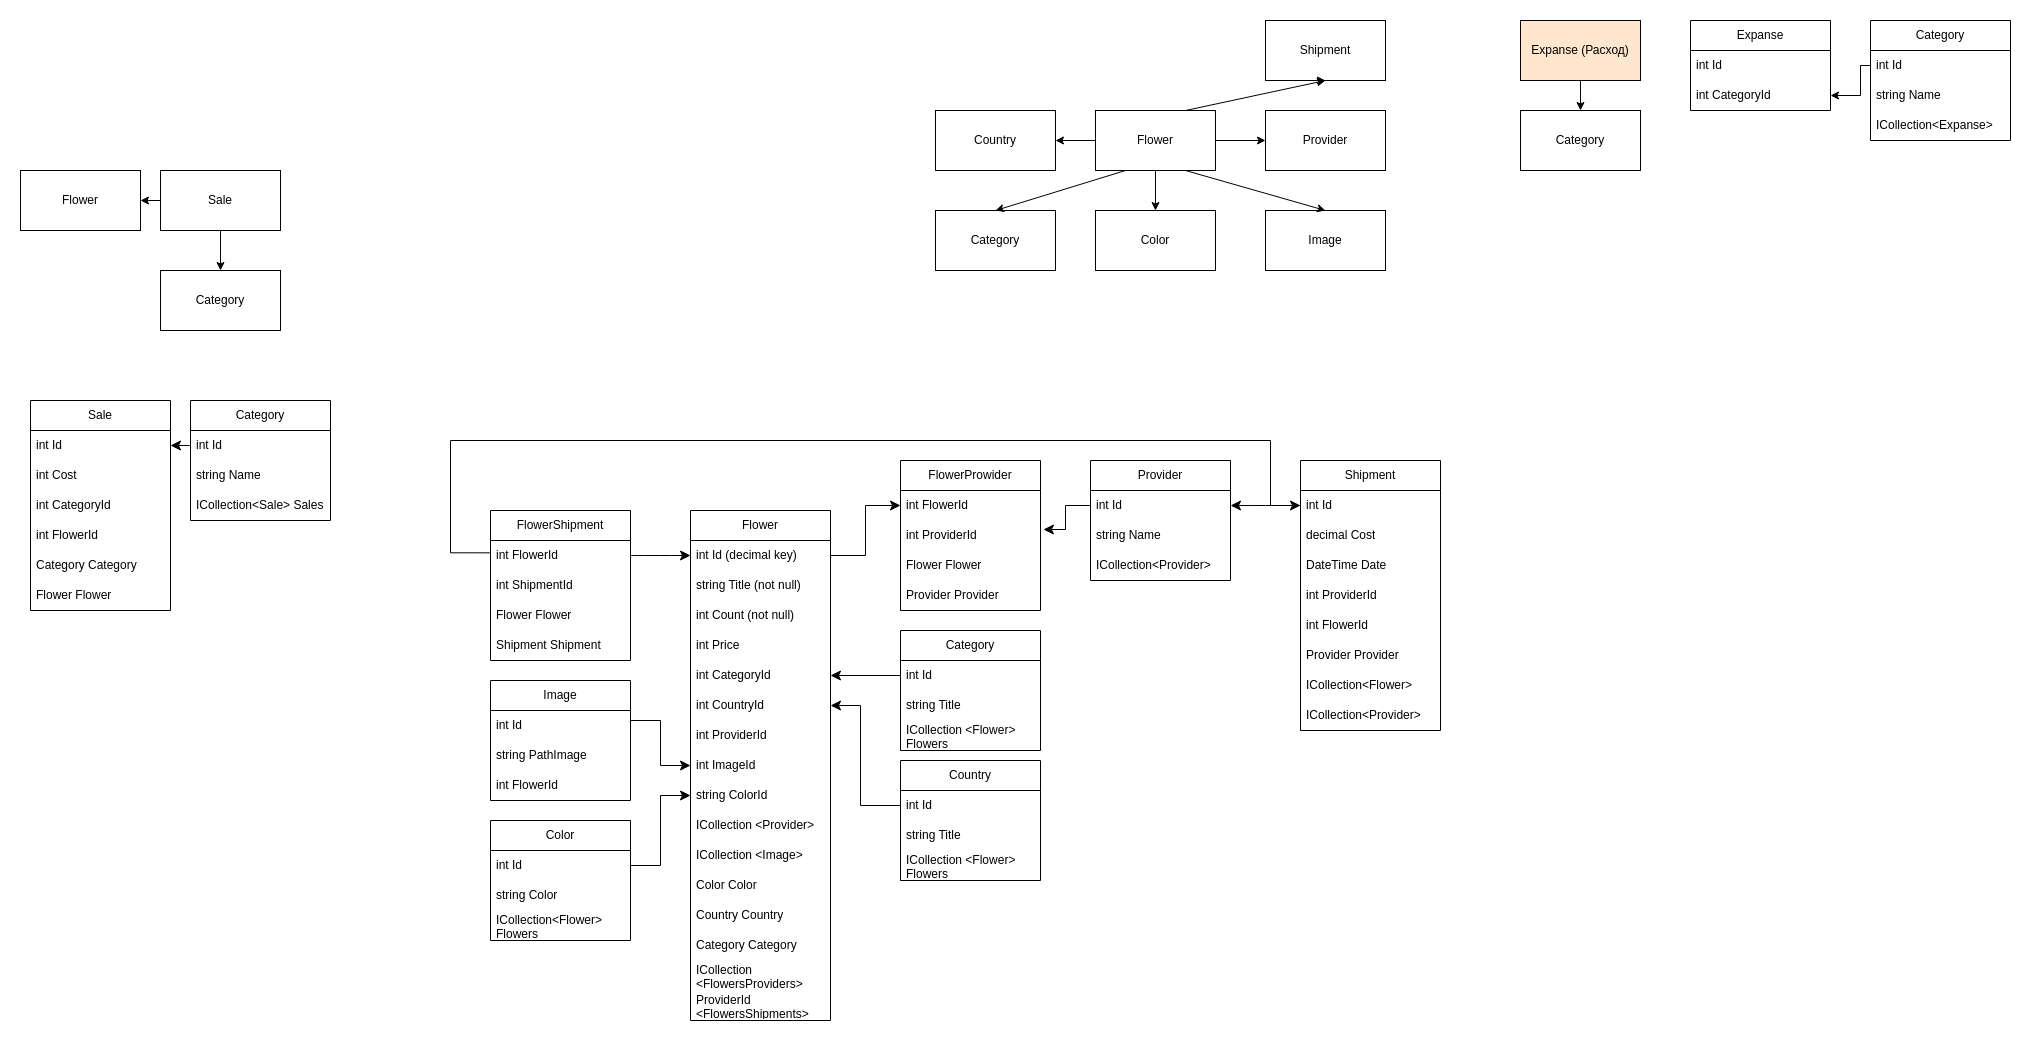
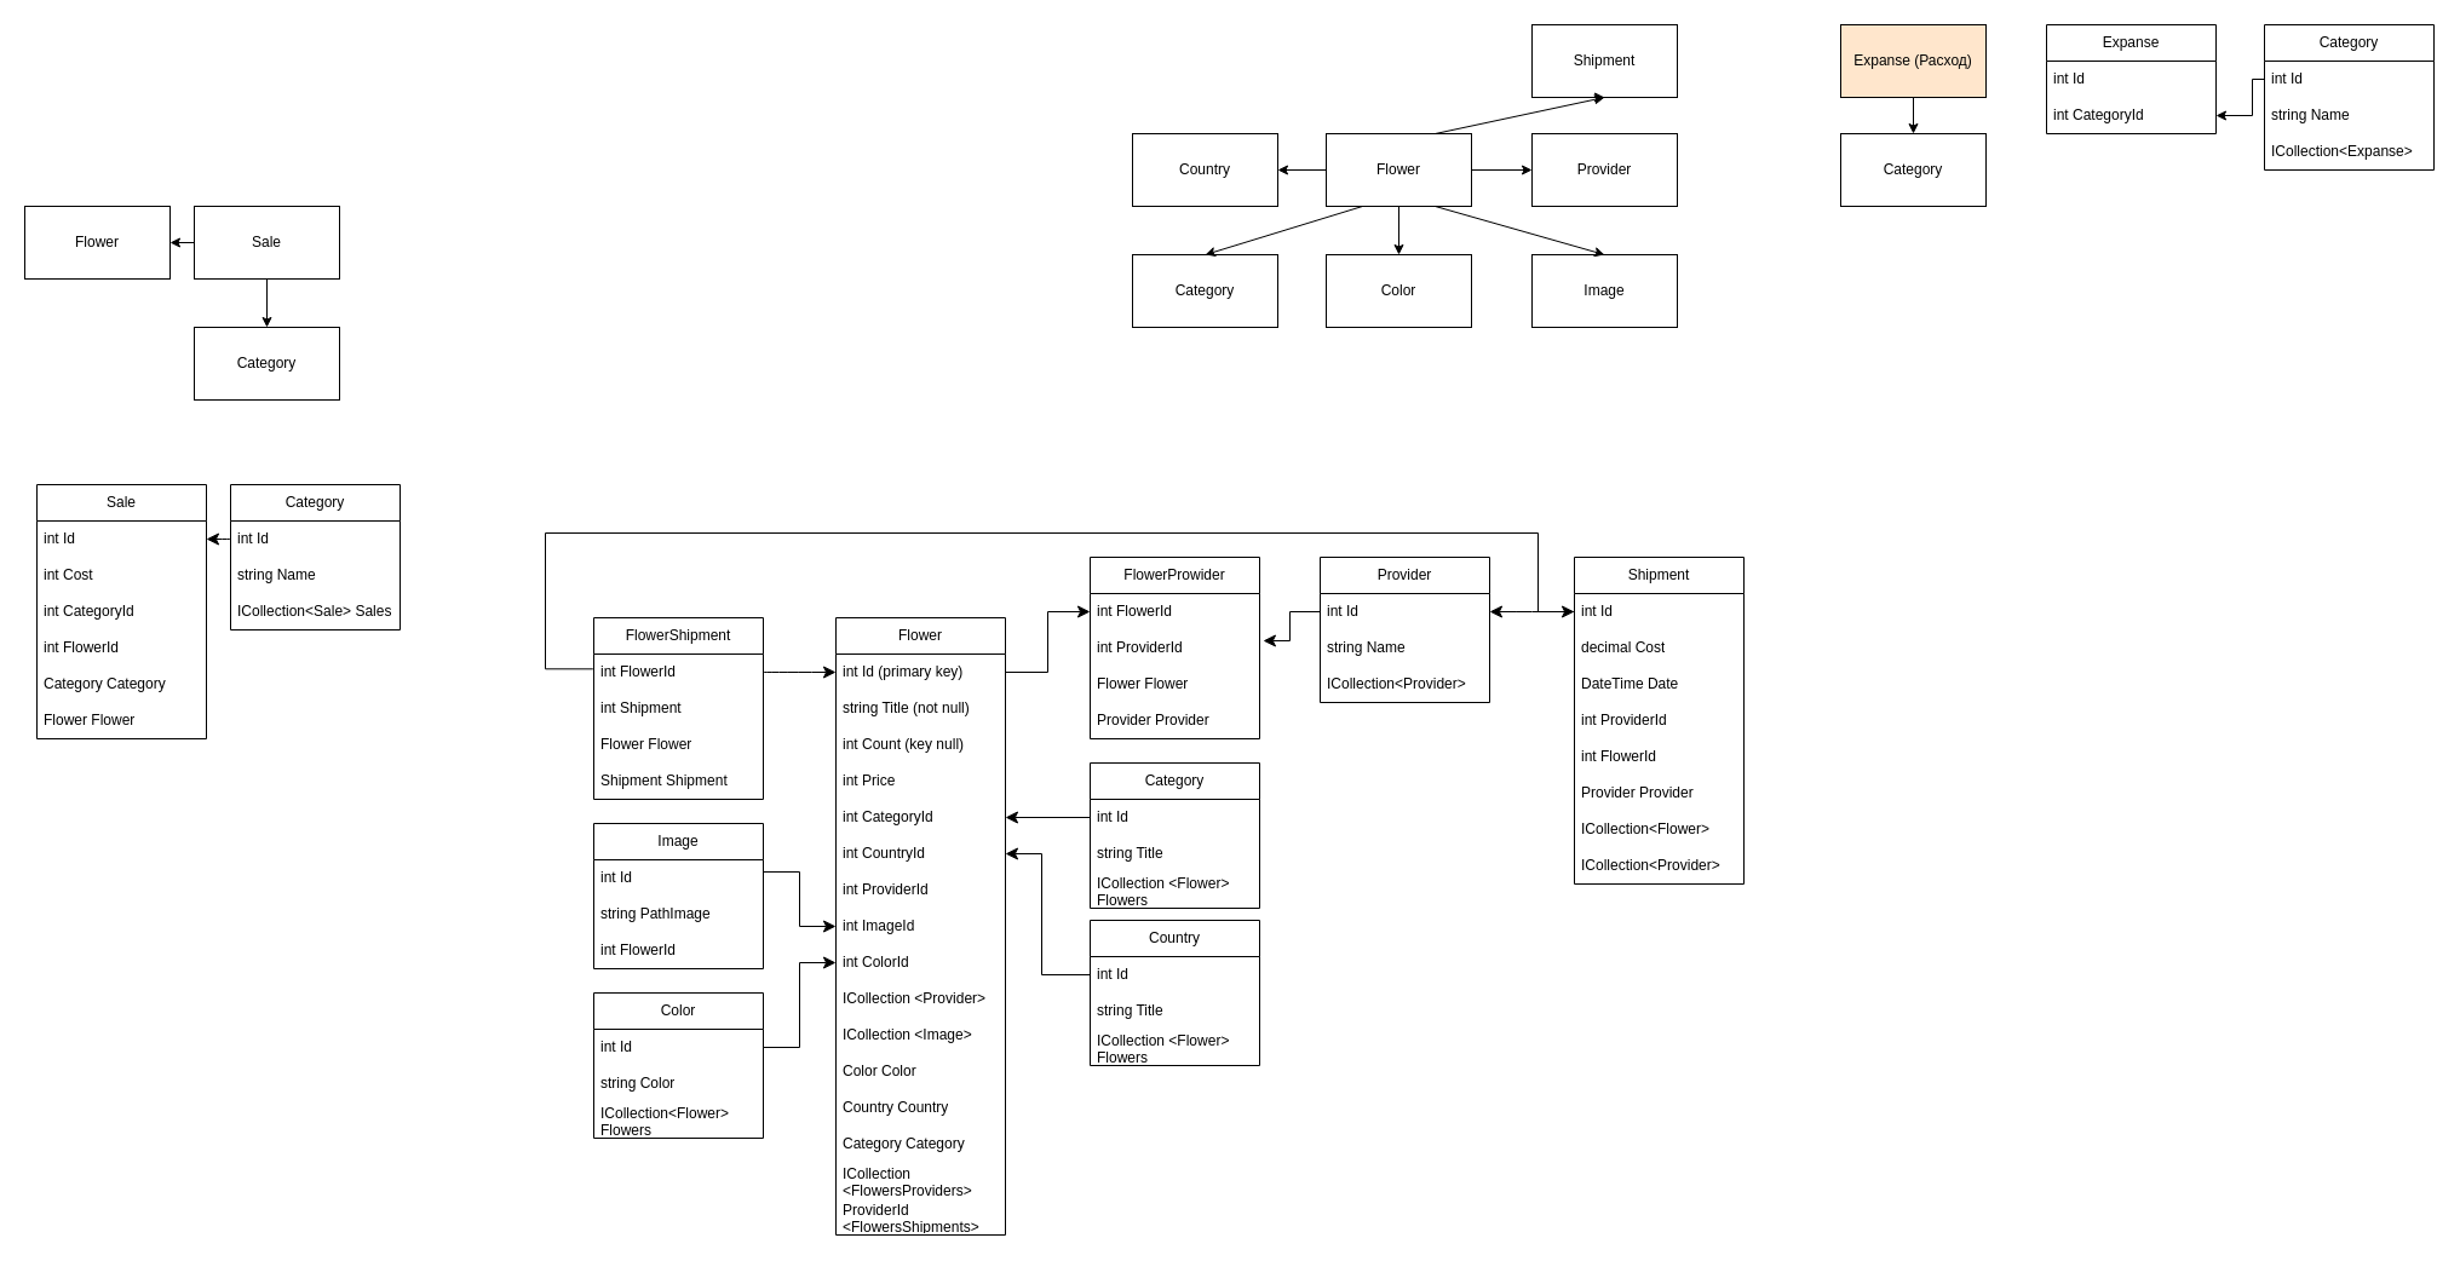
- <mxCell id="10" value="int Id (decimal key)" style="text;strokeColor=none;fillColor=none;align=left;verticalAlign=middle;spacingLeft=4;spacingRight=4;overflow=hidden;points=[[0,0.5],[1,0.5]];portConstraint=eastwest;rotatable=0;whiteSpace=wrap;html=1;" parent="9" vertex="1"><mxGeometry y="30" width="140" height="30" as="geometry" /></mxCell>
+ <mxCell id="10" value="int Id (primary key)" style="text;strokeColor=none;fillColor=none;align=left;verticalAlign=middle;spacingLeft=4;spacingRight=4;overflow=hidden;points=[[0,0.5],[1,0.5]];portConstraint=eastwest;rotatable=0;whiteSpace=wrap;html=1;" parent="9" vertex="1"><mxGeometry y="30" width="140" height="30" as="geometry" /></mxCell>
- <mxCell id="75" value="int ShipmentId" style="text;strokeColor=none;fillColor=none;align=left;verticalAlign=middle;spacingLeft=4;spacingRight=4;overflow=hidden;points=[[0,0.5],[1,0.5]];portConstraint=eastwest;rotatable=0;whiteSpace=wrap;html=1;" vertex="1" parent="73"><mxGeometry y="60" width="140" height="30" as="geometry" /></mxCell>
+ <mxCell id="75" value="int Shipment" style="text;strokeColor=none;fillColor=none;align=left;verticalAlign=middle;spacingLeft=4;spacingRight=4;overflow=hidden;points=[[0,0.5],[1,0.5]];portConstraint=eastwest;rotatable=0;whiteSpace=wrap;html=1;" vertex="1" parent="73"><mxGeometry y="60" width="140" height="30" as="geometry" /></mxCell>
- <mxCell id="12" value="int Count (not null)" style="text;strokeColor=none;fillColor=none;align=left;verticalAlign=middle;spacingLeft=4;spacingRight=4;overflow=hidden;points=[[0,0.5],[1,0.5]];portConstraint=eastwest;rotatable=0;whiteSpace=wrap;html=1;" parent="9" vertex="1"><mxGeometry y="90" width="140" height="30" as="geometry" /></mxCell>
+ <mxCell id="12" value="int Count (key null)" style="text;strokeColor=none;fillColor=none;align=left;verticalAlign=middle;spacingLeft=4;spacingRight=4;overflow=hidden;points=[[0,0.5],[1,0.5]];portConstraint=eastwest;rotatable=0;whiteSpace=wrap;html=1;" parent="9" vertex="1"><mxGeometry y="90" width="140" height="30" as="geometry" /></mxCell>
- <mxCell id="18" value="string ColorId" style="text;strokeColor=none;fillColor=none;align=left;verticalAlign=middle;spacingLeft=4;spacingRight=4;overflow=hidden;points=[[0,0.5],[1,0.5]];portConstraint=eastwest;rotatable=0;whiteSpace=wrap;html=1;" parent="9" vertex="1"><mxGeometry y="270" width="140" height="30" as="geometry" /></mxCell>
+ <mxCell id="18" value="int ColorId" style="text;strokeColor=none;fillColor=none;align=left;verticalAlign=middle;spacingLeft=4;spacingRight=4;overflow=hidden;points=[[0,0.5],[1,0.5]];portConstraint=eastwest;rotatable=0;whiteSpace=wrap;html=1;" parent="9" vertex="1"><mxGeometry y="270" width="140" height="30" as="geometry" /></mxCell>
